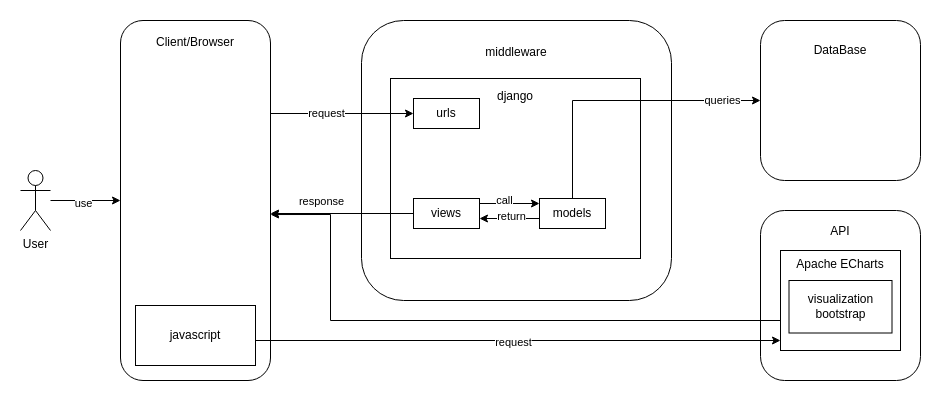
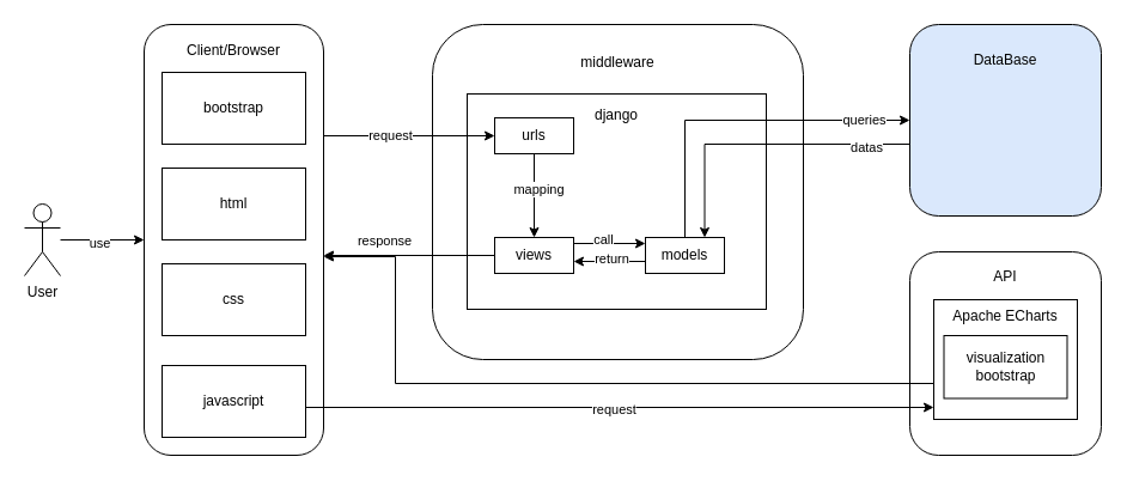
+ <mxCell id="16" value="bootstrap" style="rounded=0;whiteSpace=wrap;html=1;" parent="1" vertex="1"><mxGeometry x="135" y="60" width="120" height="60" as="geometry" /></mxCell>
- <mxCell id="4" value="&lt;div&gt;DataBase&lt;/div&gt;&lt;div&gt;&lt;br&gt;&lt;/div&gt;&lt;div&gt;&lt;br&gt;&lt;/div&gt;&lt;div&gt;&lt;br&gt;&lt;/div&gt;&lt;div&gt;&lt;br&gt;&lt;/div&gt;&lt;div&gt;&lt;br&gt;&lt;/div&gt;&lt;div&gt;&lt;br&gt;&lt;/div&gt;&lt;div&gt;&lt;br&gt;&lt;/div&gt;" style="rounded=1;whiteSpace=wrap;html=1;" parent="1" vertex="1"><mxGeometry x="760" y="20" width="160" height="160" as="geometry" /></mxCell>
+ <mxCell id="4" value="&lt;div&gt;DataBase&lt;/div&gt;&lt;div&gt;&lt;br&gt;&lt;/div&gt;&lt;div&gt;&lt;br&gt;&lt;/div&gt;&lt;div&gt;&lt;br&gt;&lt;/div&gt;&lt;div&gt;&lt;br&gt;&lt;/div&gt;&lt;div&gt;&lt;br&gt;&lt;/div&gt;&lt;div&gt;&lt;br&gt;&lt;/div&gt;&lt;div&gt;&lt;br&gt;&lt;/div&gt;" style="rounded=1;whiteSpace=wrap;html=1;fillColor=#dae8fc;" parent="1" vertex="1"><mxGeometry x="760" y="20" width="160" height="160" as="geometry" /></mxCell>
+ <mxCell id="33" style="edgeStyle=orthogonalEdgeStyle;rounded=0;orthogonalLoop=1;jettySize=auto;html=1;entryX=0.75;entryY=0;entryDx=0;entryDy=0;" parent="1" source="4" target="27" edge="1"><mxGeometry relative="1" as="geometry"><Array as="points"><mxPoint x="589" y="120" /></Array></mxGeometry></mxCell>
+ <mxCell id="34" value="datas" style="edgeLabel;html=1;align=center;verticalAlign=middle;resizable=0;points=[];" parent="33" vertex="1" connectable="0"><mxGeometry x="-0.707" y="2" relative="1" as="geometry"><mxPoint as="offset" /></mxGeometry></mxCell>
+ <mxCell id="20" style="edgeStyle=orthogonalEdgeStyle;rounded=0;orthogonalLoop=1;jettySize=auto;html=1;" parent="1" source="22" target="19" edge="1"><mxGeometry relative="1" as="geometry" /></mxCell>
+ <mxCell id="21" value="mapping" style="edgeLabel;html=1;align=center;verticalAlign=middle;resizable=0;points=[];" parent="20" vertex="1" connectable="0"><mxGeometry x="-0.174" y="3" relative="1" as="geometry"><mxPoint as="offset" /></mxGeometry></mxCell>
+ <mxCell id="11" value="html" style="rounded=0;whiteSpace=wrap;html=1;" parent="1" vertex="1"><mxGeometry x="135" y="140" width="120" height="60" as="geometry" /></mxCell>
+ <mxCell id="12" value="css" style="rounded=0;whiteSpace=wrap;html=1;" parent="1" vertex="1"><mxGeometry x="135" y="220" width="120" height="60" as="geometry" /></mxCell>
